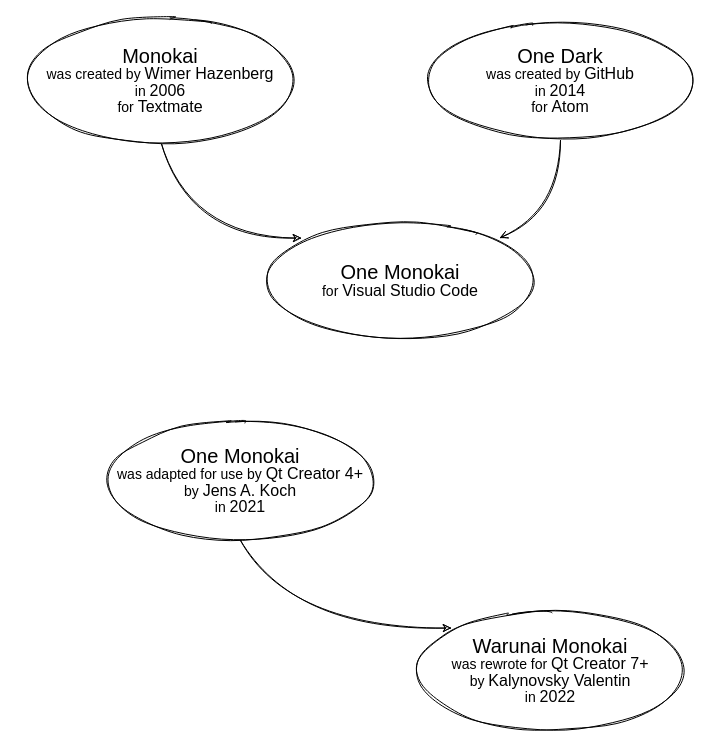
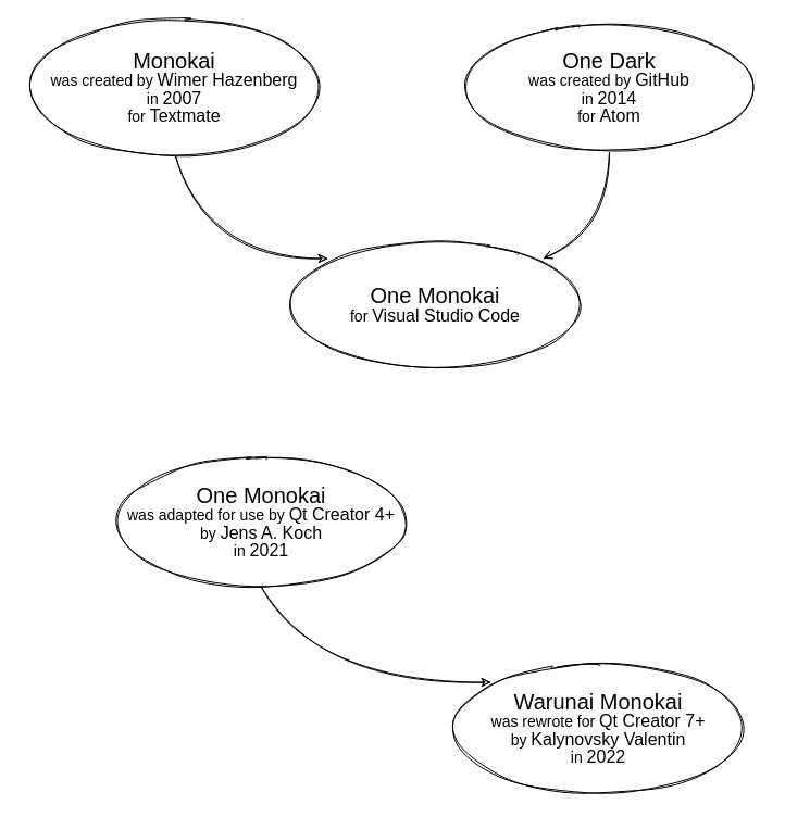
- <mxCell id="3" value="&lt;span style=&quot;line-height: 1&quot;&gt;&lt;font style=&quot;font-size: 20px&quot;&gt;Monokai&lt;/font&gt;&lt;br&gt;&lt;span style=&quot;font-size: 14px&quot;&gt;was created by &lt;/span&gt;&lt;font style=&quot;font-size: 16px&quot;&gt;Wimer Hazenberg&lt;/font&gt;&lt;br&gt;&lt;span style=&quot;font-size: 14px&quot;&gt;in &lt;/span&gt;&lt;font style=&quot;font-size: 16px&quot;&gt;2006&lt;/font&gt;&lt;br&gt;&lt;span style=&quot;font-size: 14px&quot;&gt;for &lt;/span&gt;&lt;font style=&quot;font-size: 16px&quot;&gt;Textmate&lt;/font&gt;&lt;/span&gt;" style="ellipse;whiteSpace=wrap;html=1;sketch=1;rounded=1;" vertex="1" parent="1"><mxGeometry x="20" y="20" width="280" height="120" as="geometry" /></mxCell>
+ <mxCell id="3" value="&lt;span style=&quot;line-height: 1&quot;&gt;&lt;font style=&quot;font-size: 20px&quot;&gt;Monokai&lt;/font&gt;&lt;br&gt;&lt;span style=&quot;font-size: 14px&quot;&gt;was created by &lt;/span&gt;&lt;font style=&quot;font-size: 16px&quot;&gt;Wimer Hazenberg&lt;/font&gt;&lt;br&gt;&lt;span style=&quot;font-size: 14px&quot;&gt;in &lt;/span&gt;&lt;font style=&quot;font-size: 16px&quot;&gt;2007&lt;/font&gt;&lt;br&gt;&lt;span style=&quot;font-size: 14px&quot;&gt;for &lt;/span&gt;&lt;font style=&quot;font-size: 16px&quot;&gt;Textmate&lt;/font&gt;&lt;/span&gt;" style="ellipse;whiteSpace=wrap;html=1;sketch=1;rounded=1;" vertex="1" parent="1"><mxGeometry x="20" y="20" width="280" height="120" as="geometry" /></mxCell>
